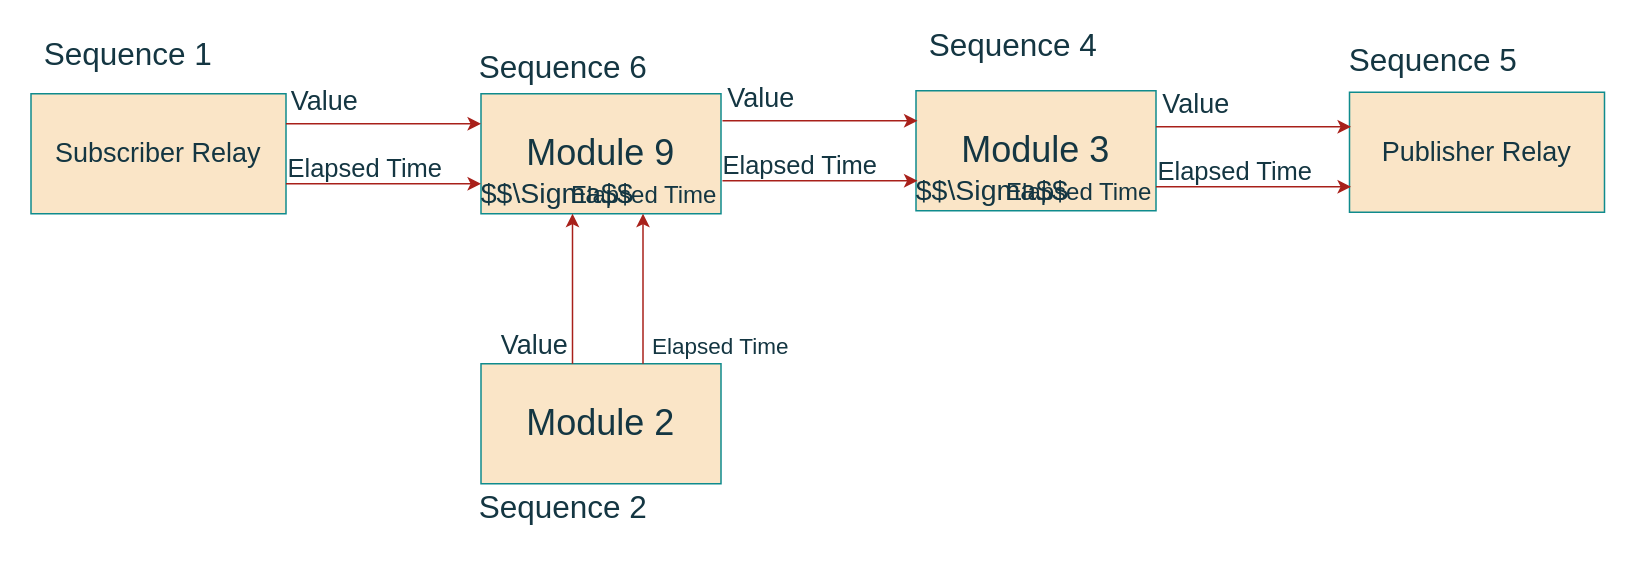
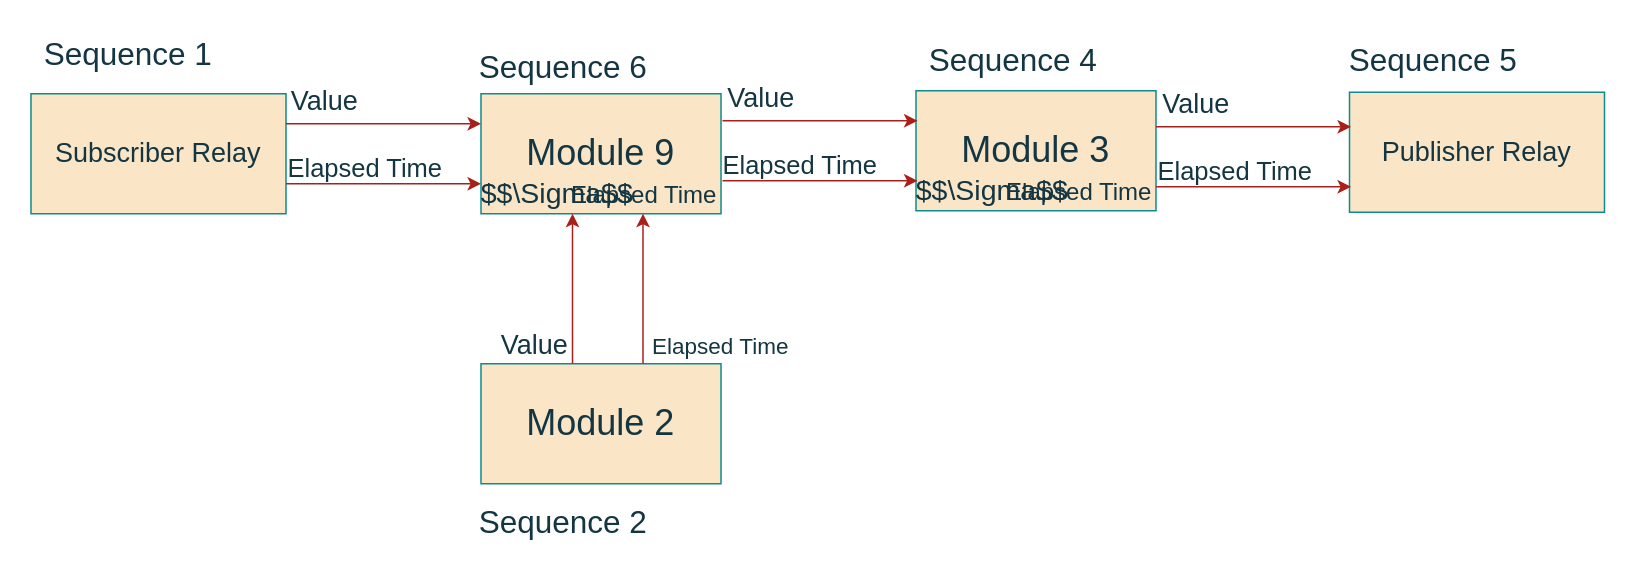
- <mxCell id="30" value="&lt;font style=&quot;font-size: 21px;&quot;&gt;Sequence 4&lt;/font&gt;" style="text;html=1;strokeColor=none;fillColor=none;align=center;verticalAlign=middle;whiteSpace=wrap;rounded=0;fontColor=#143642;" parent="1" vertex="1"><mxGeometry x="610" y="14" width="130" height="30" as="geometry" /></mxCell>
+ <mxCell id="30" value="&lt;font style=&quot;font-size: 21px;&quot;&gt;Sequence 4&lt;/font&gt;" style="text;html=1;strokeColor=none;fillColor=none;align=center;verticalAlign=middle;whiteSpace=wrap;rounded=0;fontColor=#143642;" parent="1" vertex="1"><mxGeometry x="610" y="24" width="130" height="30" as="geometry" /></mxCell>
- <mxCell id="28" value="&lt;font style=&quot;font-size: 21px;&quot;&gt;Sequence 2&lt;/font&gt;" style="text;html=1;strokeColor=none;fillColor=none;align=center;verticalAlign=middle;whiteSpace=wrap;rounded=0;fontColor=#143642;" parent="1" vertex="1"><mxGeometry x="310" y="322" width="130" height="30" as="geometry" /></mxCell>
+ <mxCell id="28" value="&lt;font style=&quot;font-size: 21px;&quot;&gt;Sequence 2&lt;/font&gt;" style="text;html=1;strokeColor=none;fillColor=none;align=center;verticalAlign=middle;whiteSpace=wrap;rounded=0;fontColor=#143642;" parent="1" vertex="1"><mxGeometry x="310" y="332" width="130" height="30" as="geometry" /></mxCell>
